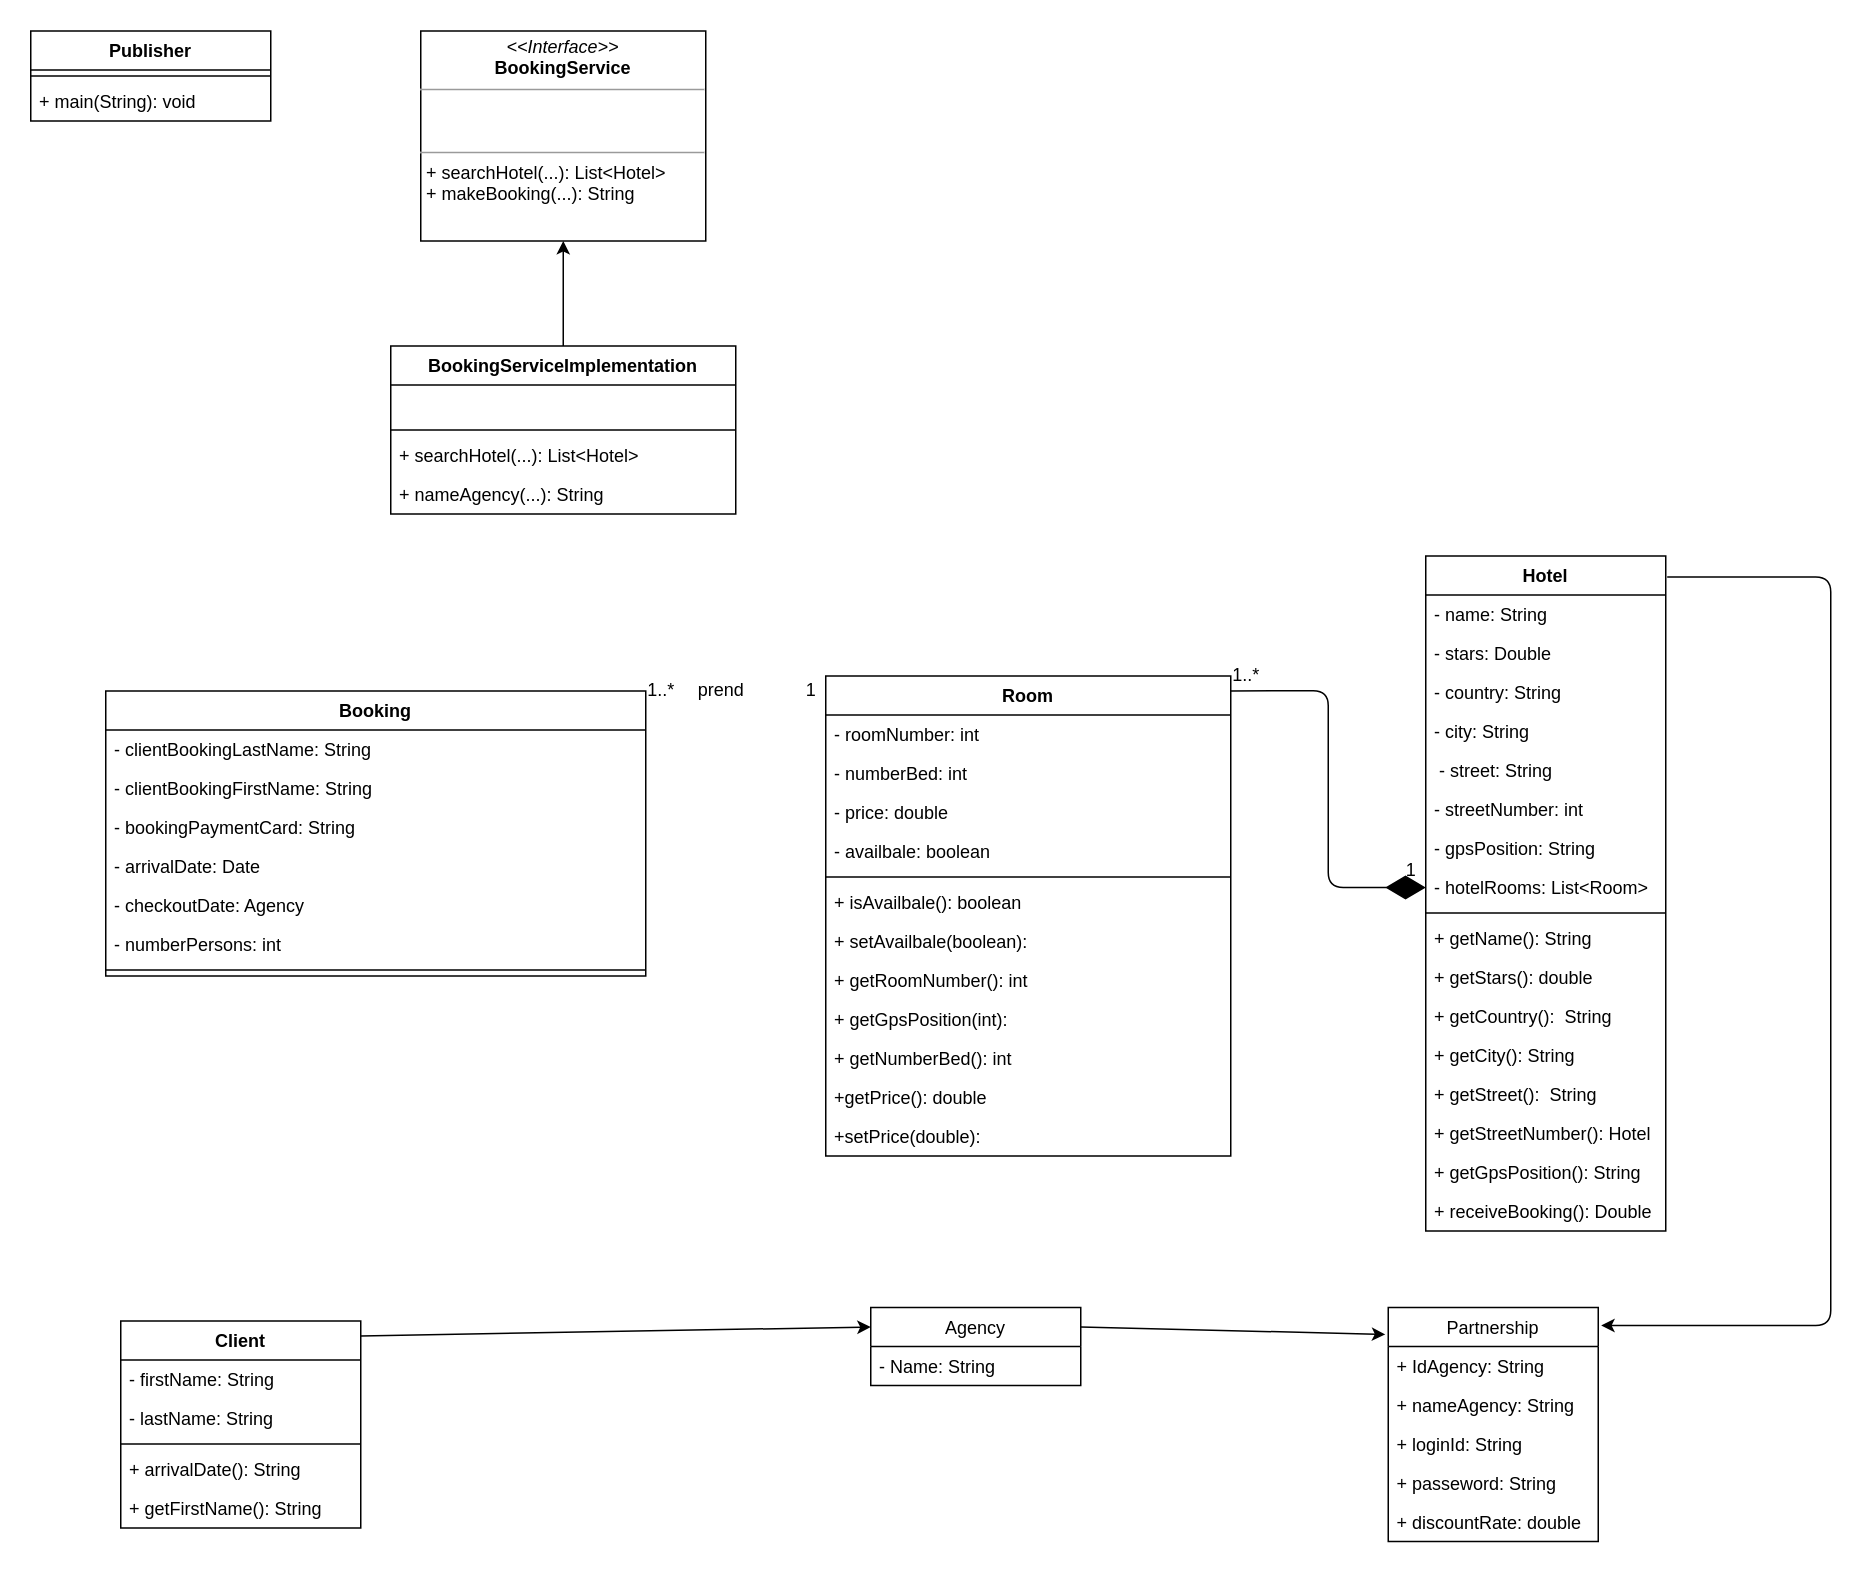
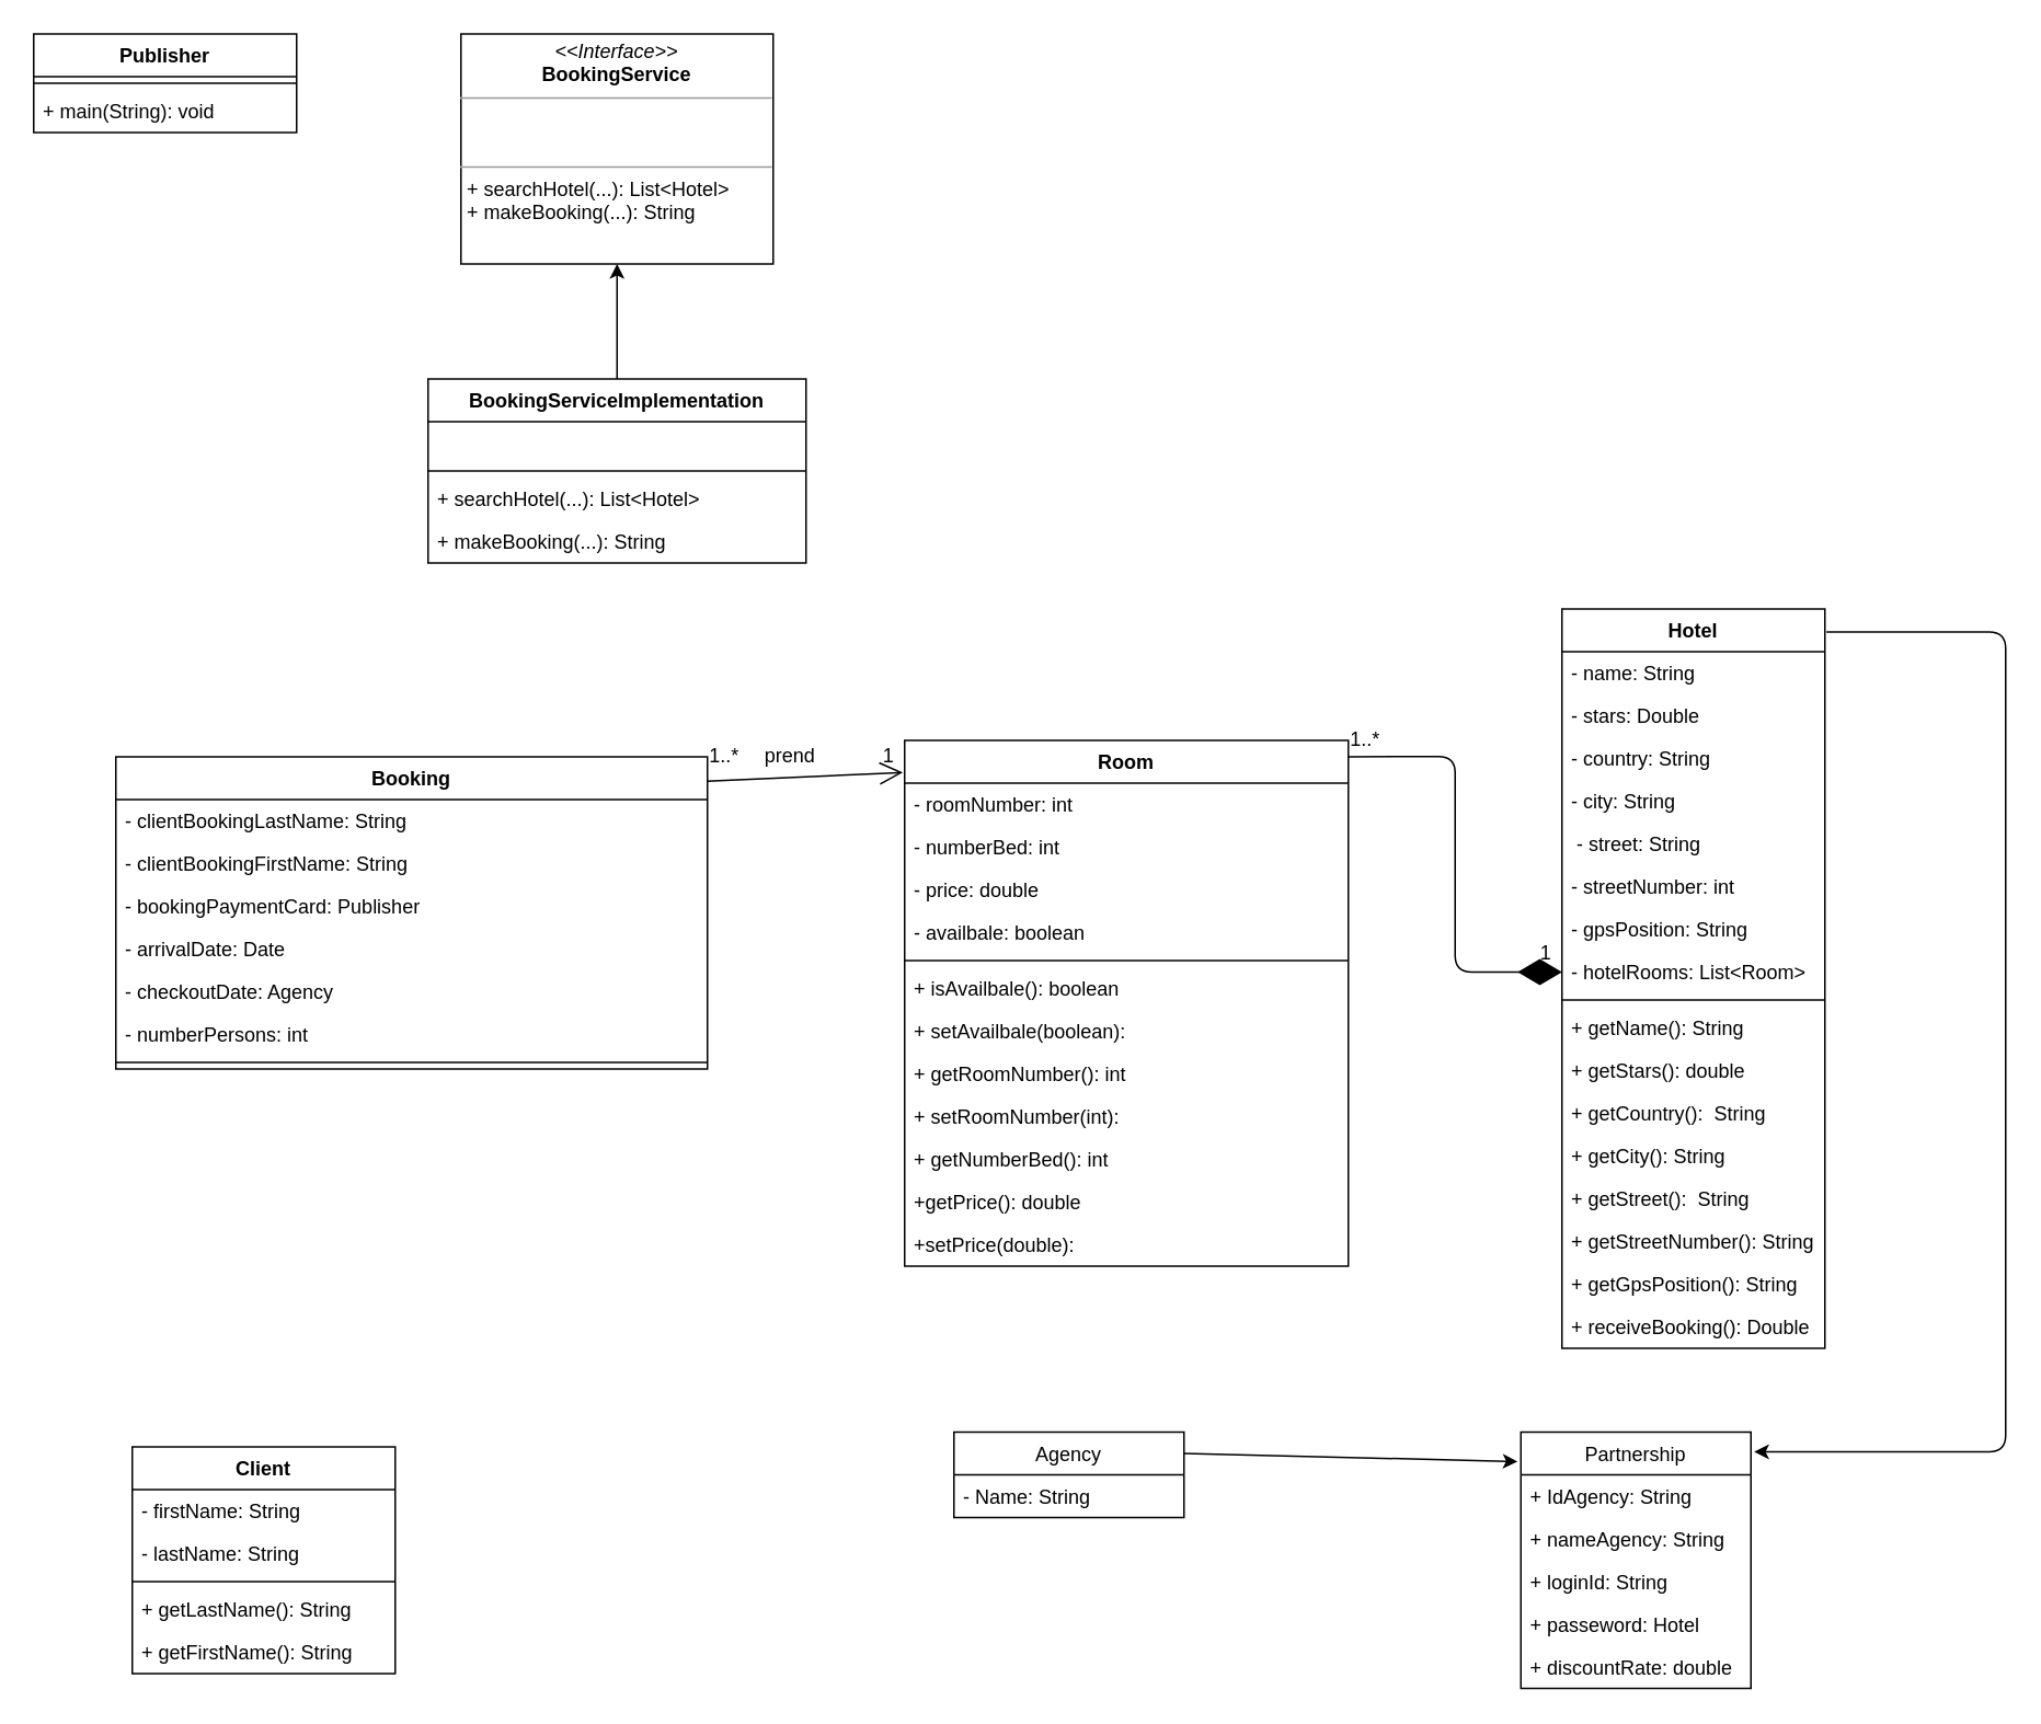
- <mxCell id="20" value="+ nameAgency(...): String" style="text;strokeColor=none;fillColor=none;align=left;verticalAlign=top;spacingLeft=4;spacingRight=4;overflow=hidden;rotatable=0;points=[[0,0.5],[1,0.5]];portConstraint=eastwest;" parent="16" vertex="1"><mxGeometry y="86" width="230" height="26" as="geometry" /></mxCell>
+ <mxCell id="20" value="+ makeBooking(...): String" style="text;strokeColor=none;fillColor=none;align=left;verticalAlign=top;spacingLeft=4;spacingRight=4;overflow=hidden;rotatable=0;points=[[0,0.5],[1,0.5]];portConstraint=eastwest;" parent="16" vertex="1"><mxGeometry y="86" width="230" height="26" as="geometry" /></mxCell>
+ <mxCell id="57" value="" style="endArrow=open;endFill=1;endSize=12;html=1;rounded=1;exitX=0.999;exitY=0.078;exitDx=0;exitDy=0;exitPerimeter=0;entryX=-0.004;entryY=0.061;entryDx=0;entryDy=0;entryPerimeter=0;" parent="1" source="21" target="2" edge="1"><mxGeometry width="160" relative="1" as="geometry"><mxPoint x="470" y="490" as="sourcePoint" /><mxPoint x="620" y="490" as="targetPoint" /></mxGeometry></mxCell>
- <mxCell id="24" value="- bookingPaymentCard: String" style="text;strokeColor=none;fillColor=none;align=left;verticalAlign=top;spacingLeft=4;spacingRight=4;overflow=hidden;rotatable=0;points=[[0,0.5],[1,0.5]];portConstraint=eastwest;" parent="21" vertex="1"><mxGeometry y="78" width="360" height="26" as="geometry" /></mxCell>
+ <mxCell id="24" value="- bookingPaymentCard: Publisher" style="text;strokeColor=none;fillColor=none;align=left;verticalAlign=top;spacingLeft=4;spacingRight=4;overflow=hidden;rotatable=0;points=[[0,0.5],[1,0.5]];portConstraint=eastwest;" parent="21" vertex="1"><mxGeometry y="78" width="360" height="26" as="geometry" /></mxCell>
- <mxCell id="11" value="+ getGpsPosition(int): " style="text;strokeColor=none;fillColor=none;align=left;verticalAlign=top;spacingLeft=4;spacingRight=4;overflow=hidden;rotatable=0;points=[[0,0.5],[1,0.5]];portConstraint=eastwest;" parent="2" vertex="1"><mxGeometry y="216" width="270" height="26" as="geometry" /></mxCell>
+ <mxCell id="11" value="+ setRoomNumber(int): " style="text;strokeColor=none;fillColor=none;align=left;verticalAlign=top;spacingLeft=4;spacingRight=4;overflow=hidden;rotatable=0;points=[[0,0.5],[1,0.5]];portConstraint=eastwest;" parent="2" vertex="1"><mxGeometry y="216" width="270" height="26" as="geometry" /></mxCell>
- <mxCell id="44" value="+ getStreetNumber(): Hotel" style="text;strokeColor=none;fillColor=none;align=left;verticalAlign=top;spacingLeft=4;spacingRight=4;overflow=hidden;rotatable=0;points=[[0,0.5],[1,0.5]];portConstraint=eastwest;" parent="29" vertex="1"><mxGeometry y="372" width="160" height="26" as="geometry" /></mxCell>
+ <mxCell id="44" value="+ getStreetNumber(): String" style="text;strokeColor=none;fillColor=none;align=left;verticalAlign=top;spacingLeft=4;spacingRight=4;overflow=hidden;rotatable=0;points=[[0,0.5],[1,0.5]];portConstraint=eastwest;" parent="29" vertex="1"><mxGeometry y="372" width="160" height="26" as="geometry" /></mxCell>
- <mxCell id="72" value="" style="endArrow=classic;html=1;rounded=0;entryX=0;entryY=0.25;entryDx=0;entryDy=0;exitX=1;exitY=0.072;exitDx=0;exitDy=0;exitPerimeter=0;" edge="1" parent="1" source="51" target="64"><mxGeometry width="50" height="50" relative="1" as="geometry"><mxPoint x="120" y="860" as="sourcePoint" /><mxPoint x="170" y="810" as="targetPoint" /></mxGeometry></mxCell>
- <mxCell id="55" value="+ arrivalDate(): String" style="text;strokeColor=none;fillColor=none;align=left;verticalAlign=top;spacingLeft=4;spacingRight=4;overflow=hidden;rotatable=0;points=[[0,0.5],[1,0.5]];portConstraint=eastwest;" parent="51" vertex="1"><mxGeometry y="86" width="160" height="26" as="geometry" /></mxCell>
+ <mxCell id="55" value="+ getLastName(): String" style="text;strokeColor=none;fillColor=none;align=left;verticalAlign=top;spacingLeft=4;spacingRight=4;overflow=hidden;rotatable=0;points=[[0,0.5],[1,0.5]];portConstraint=eastwest;" parent="51" vertex="1"><mxGeometry y="86" width="160" height="26" as="geometry" /></mxCell>
- <mxCell id="70" value="+ passeword: String" style="text;strokeColor=none;fillColor=none;align=left;verticalAlign=top;spacingLeft=4;spacingRight=4;overflow=hidden;rotatable=0;points=[[0,0.5],[1,0.5]];portConstraint=eastwest;" vertex="1" parent="66"><mxGeometry y="104" width="140" height="26" as="geometry" /></mxCell>
+ <mxCell id="70" value="+ passeword: Hotel" style="text;strokeColor=none;fillColor=none;align=left;verticalAlign=top;spacingLeft=4;spacingRight=4;overflow=hidden;rotatable=0;points=[[0,0.5],[1,0.5]];portConstraint=eastwest;" vertex="1" parent="66"><mxGeometry y="104" width="140" height="26" as="geometry" /></mxCell>
